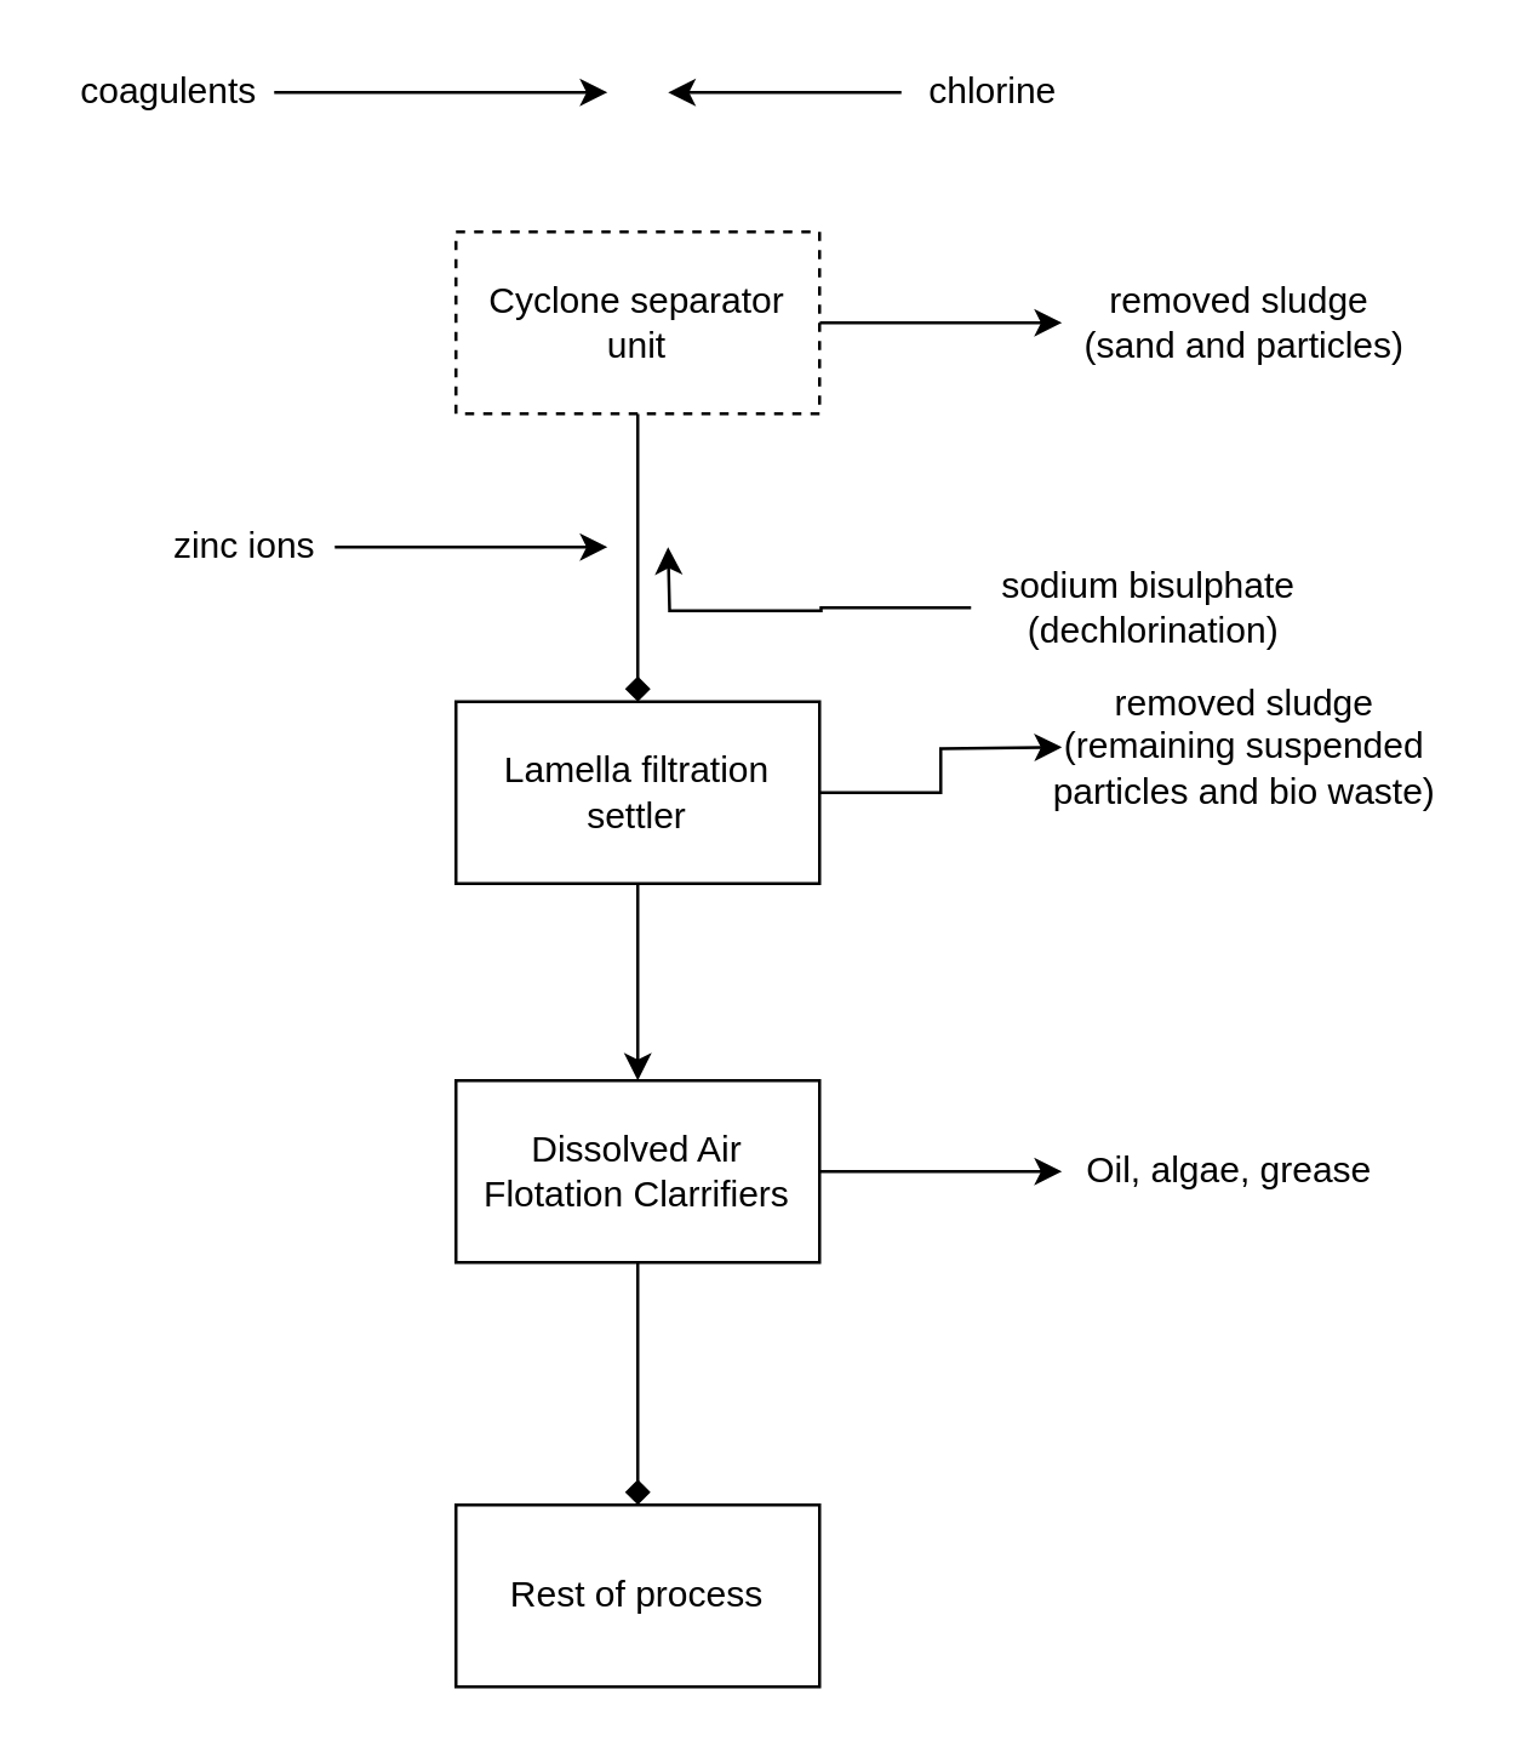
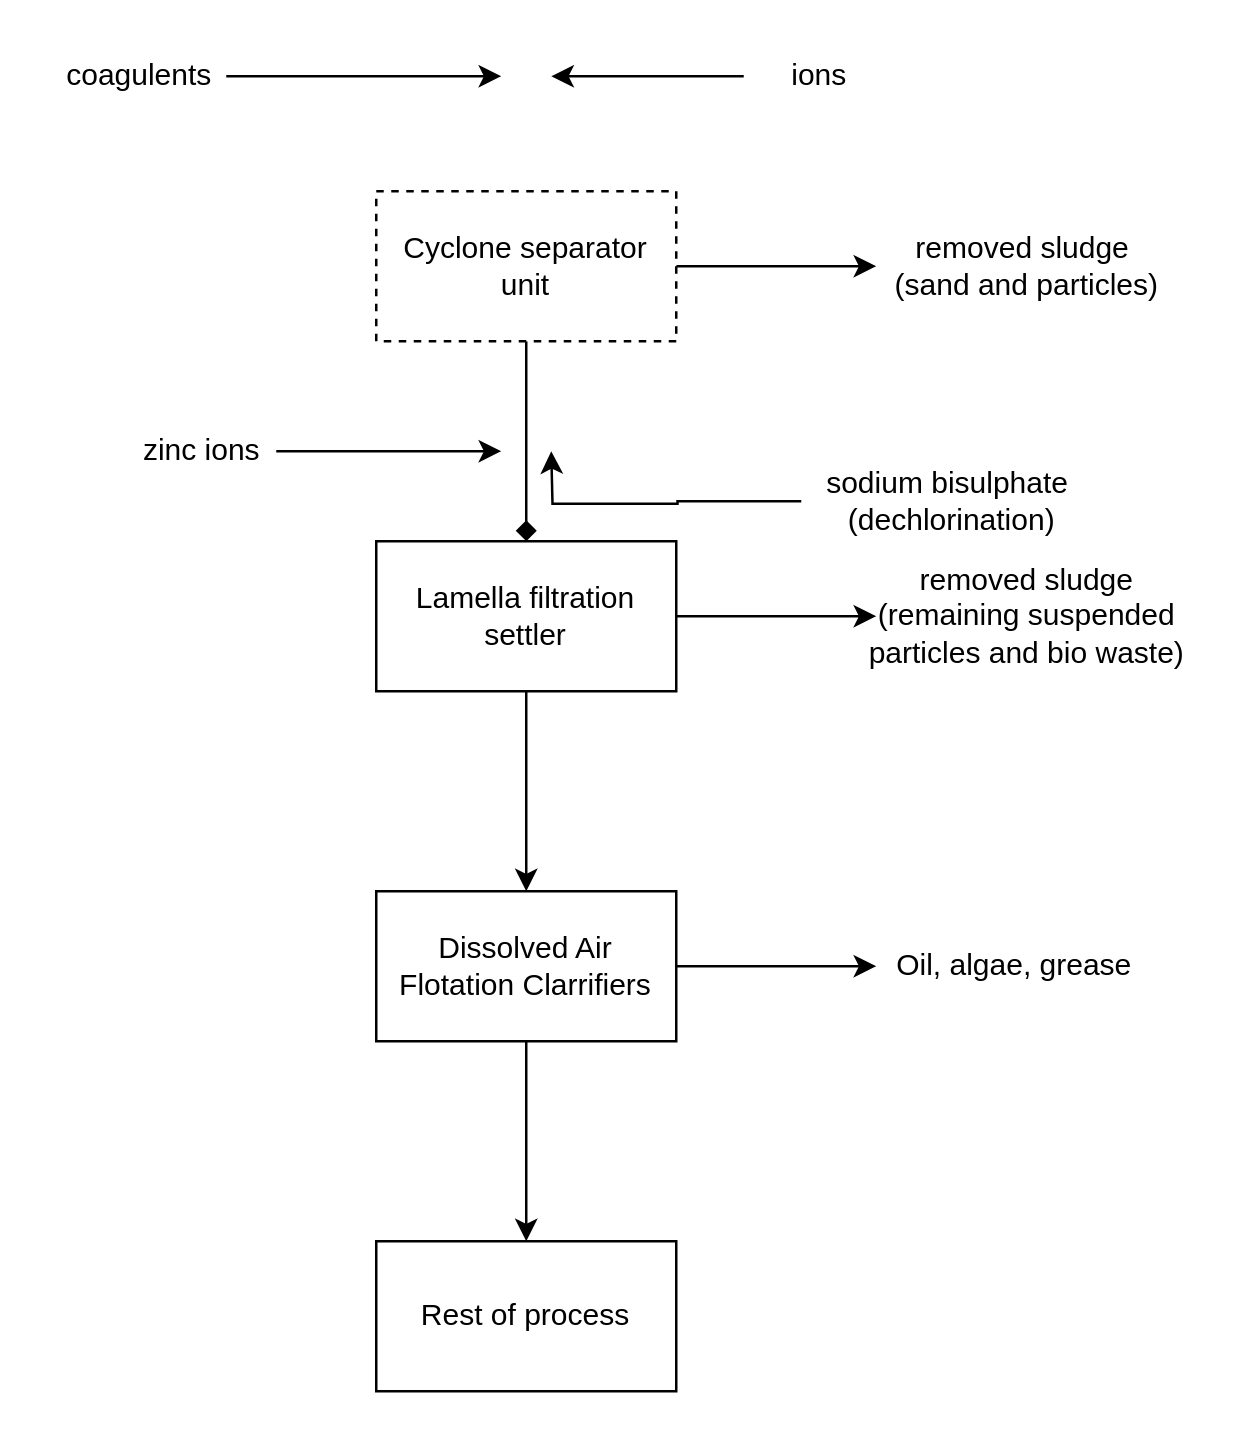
- <mxCell id="17" value="chlorine" style="text;html=1;align=center;verticalAlign=middle;resizable=0;points=[];;autosize=1;" parent="1" vertex="1"><mxGeometry x="297" y="20" width="60" height="20" as="geometry" /></mxCell>
+ <mxCell id="17" value="ions" style="text;html=1;align=center;verticalAlign=middle;resizable=0;points=[];;autosize=1;" parent="1" vertex="1"><mxGeometry x="297" y="20" width="60" height="20" as="geometry" /></mxCell>
- <mxCell id="7" value="Lamella filtration settler" style="rounded=0;whiteSpace=wrap;html=1;" parent="1" vertex="1"><mxGeometry x="150" y="231" width="120" height="60" as="geometry" /></mxCell>
+ <mxCell id="7" value="Lamella filtration settler" style="rounded=0;whiteSpace=wrap;html=1;" parent="1" vertex="1"><mxGeometry x="150" y="216" width="120" height="60" as="geometry" /></mxCell>
- <mxCell id="8" value="" style="edgeStyle=orthogonalEdgeStyle;rounded=0;orthogonalLoop=1;jettySize=auto;html=1;endArrow=diamond;" parent="1" source="10" target="11" edge="1"><mxGeometry relative="1" as="geometry" /></mxCell>
+ <mxCell id="8" value="" style="edgeStyle=orthogonalEdgeStyle;rounded=0;orthogonalLoop=1;jettySize=auto;html=1;" parent="1" source="10" target="11" edge="1"><mxGeometry relative="1" as="geometry" /></mxCell>
